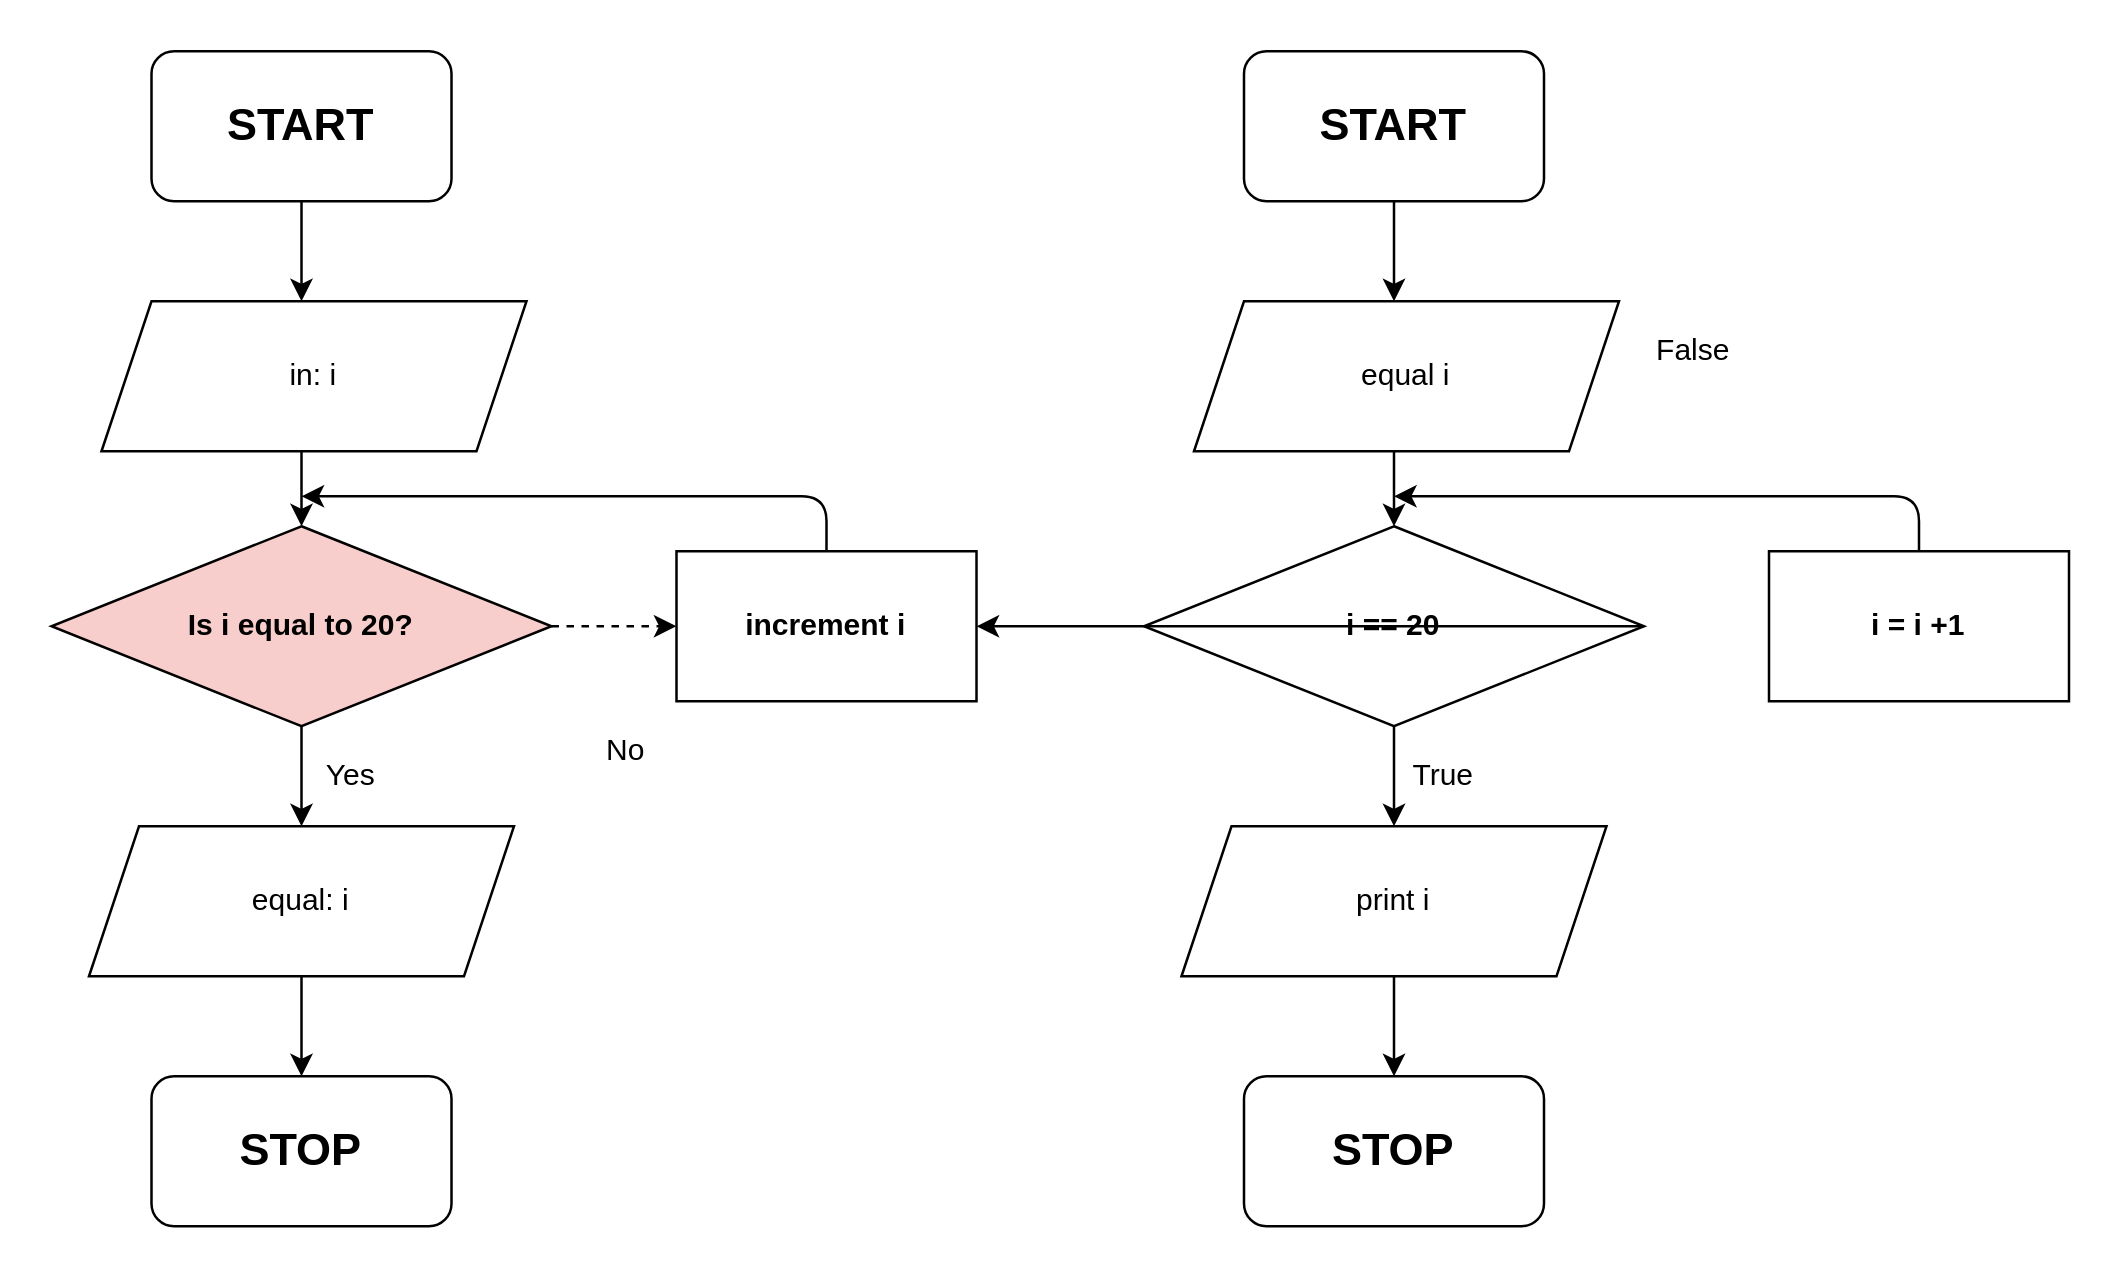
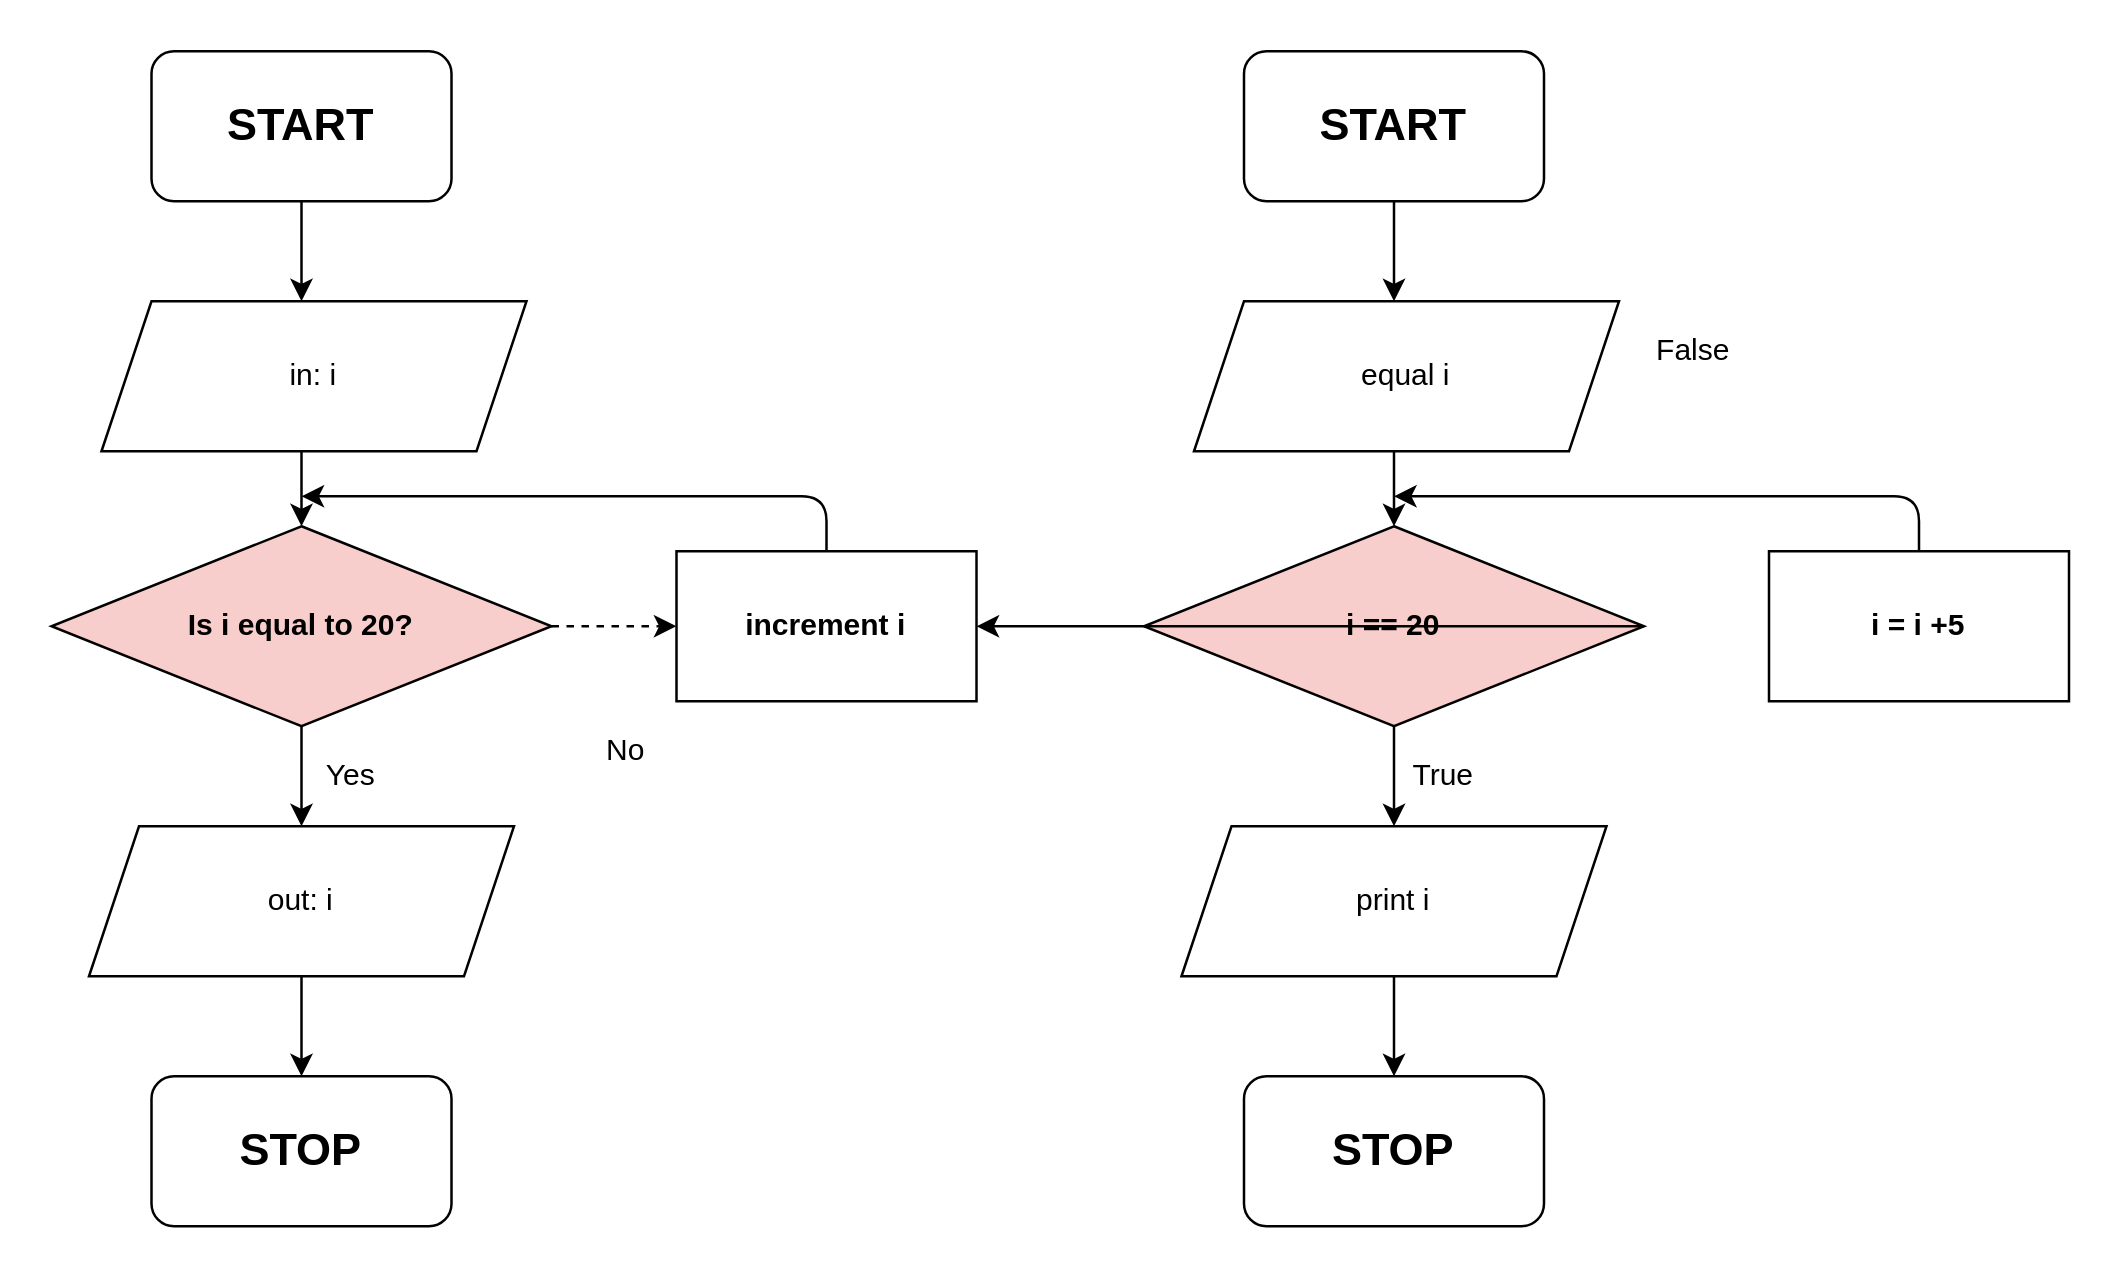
- <mxCell id="18" value="&lt;b&gt;i == 20&lt;/b&gt;" style="rhombus;whiteSpace=wrap;html=1;" parent="1" vertex="1"><mxGeometry x="457" y="210" width="200" height="80" as="geometry" /></mxCell>
+ <mxCell id="18" value="&lt;b&gt;i == 20&lt;/b&gt;" style="rhombus;whiteSpace=wrap;html=1;fillColor=#f8cecc;" parent="1" vertex="1"><mxGeometry x="457" y="210" width="200" height="80" as="geometry" /></mxCell>
- <mxCell id="25" value="&lt;b&gt;i = i +1&lt;/b&gt;" style="rounded=0;whiteSpace=wrap;html=1;" parent="1" vertex="1"><mxGeometry x="707" y="220" width="120" height="60" as="geometry" /></mxCell>
+ <mxCell id="25" value="&lt;b&gt;i = i +5&lt;/b&gt;" style="rounded=0;whiteSpace=wrap;html=1;" parent="1" vertex="1"><mxGeometry x="707" y="220" width="120" height="60" as="geometry" /></mxCell>
- <mxCell id="14" value="equal: i" style="shape=parallelogram;perimeter=parallelogramPerimeter;whiteSpace=wrap;html=1;fixedSize=1;" parent="1" vertex="1"><mxGeometry x="35" y="330" width="170" height="60" as="geometry" /></mxCell>
+ <mxCell id="14" value="out: i" style="shape=parallelogram;perimeter=parallelogramPerimeter;whiteSpace=wrap;html=1;fixedSize=1;" parent="1" vertex="1"><mxGeometry x="35" y="330" width="170" height="60" as="geometry" /></mxCell>
